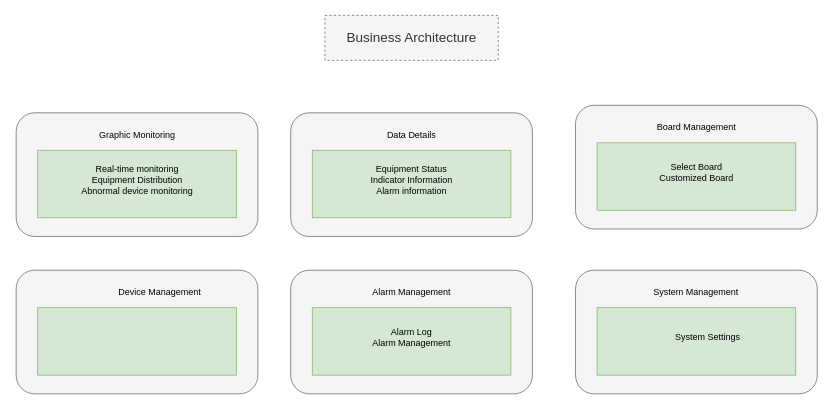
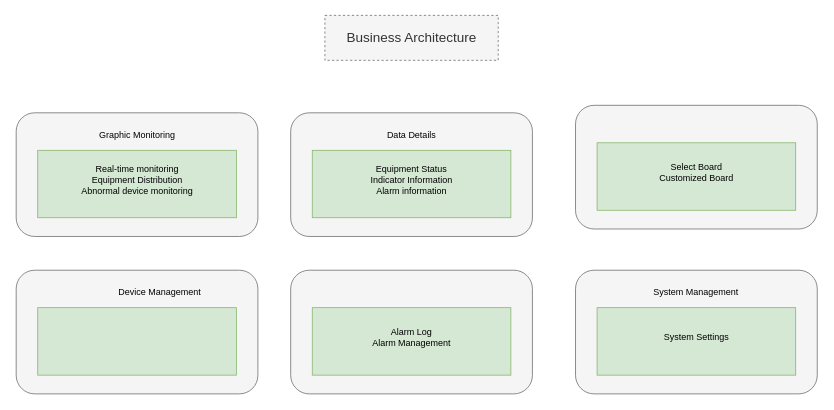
- <mxCell id="12" value="Board Management" style="text;html=1;strokeColor=none;fillColor=none;align=center;verticalAlign=middle;whiteSpace=wrap;rounded=0;" parent="1" vertex="1"><mxGeometry x="870.75" y="160" width="115" height="20" as="geometry" /></mxCell>
- <mxCell id="19" value="Alarm Management" style="text;html=1;strokeColor=none;fillColor=none;align=center;verticalAlign=middle;whiteSpace=wrap;rounded=0;" parent="1" vertex="1"><mxGeometry x="490.75" y="380" width="115" height="20" as="geometry" /></mxCell>
- <mxCell id="24" value="System Settings" style="text;html=1;strokeColor=none;fillColor=none;align=center;verticalAlign=middle;whiteSpace=wrap;rounded=0;" parent="1" vertex="1"><mxGeometry x="860.75" y="420" width="165" height="60" as="geometry" /></mxCell>
+ <mxCell id="24" value="System Settings" style="text;html=1;strokeColor=none;fillColor=none;align=center;verticalAlign=middle;whiteSpace=wrap;rounded=0;" parent="1" vertex="1"><mxGeometry x="845.75" y="420" width="165" height="60" as="geometry" /></mxCell>
